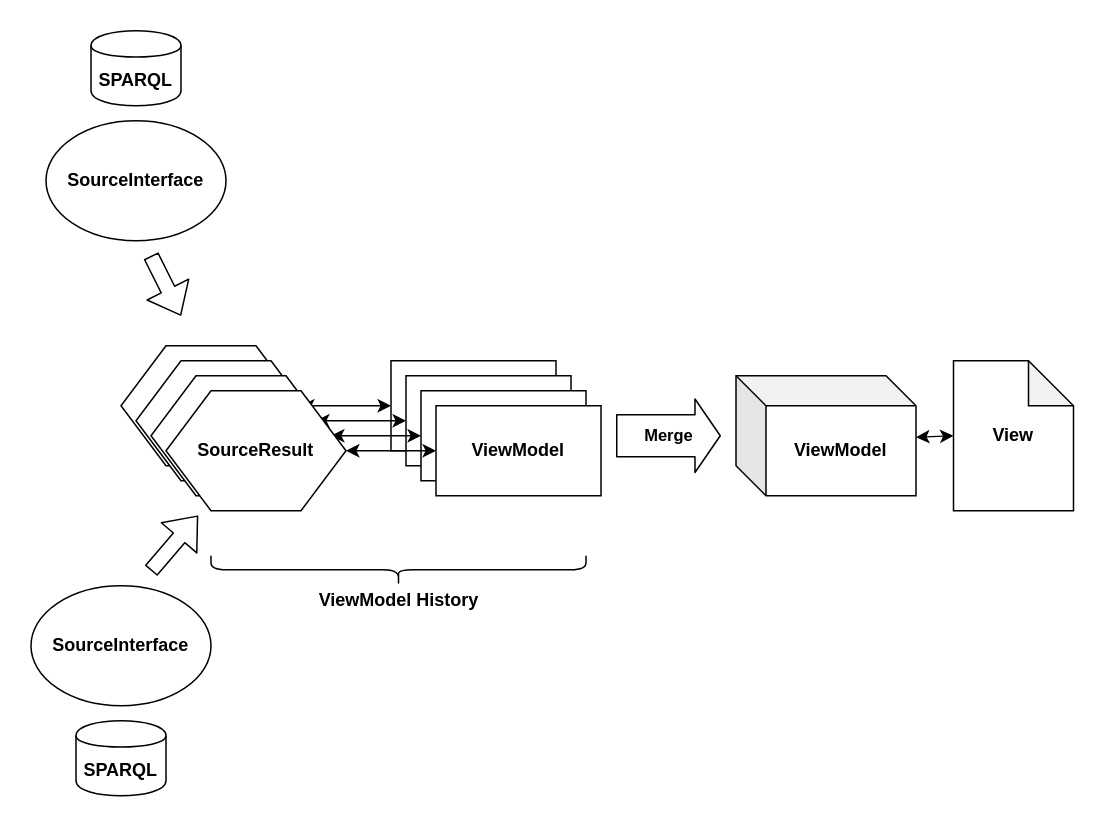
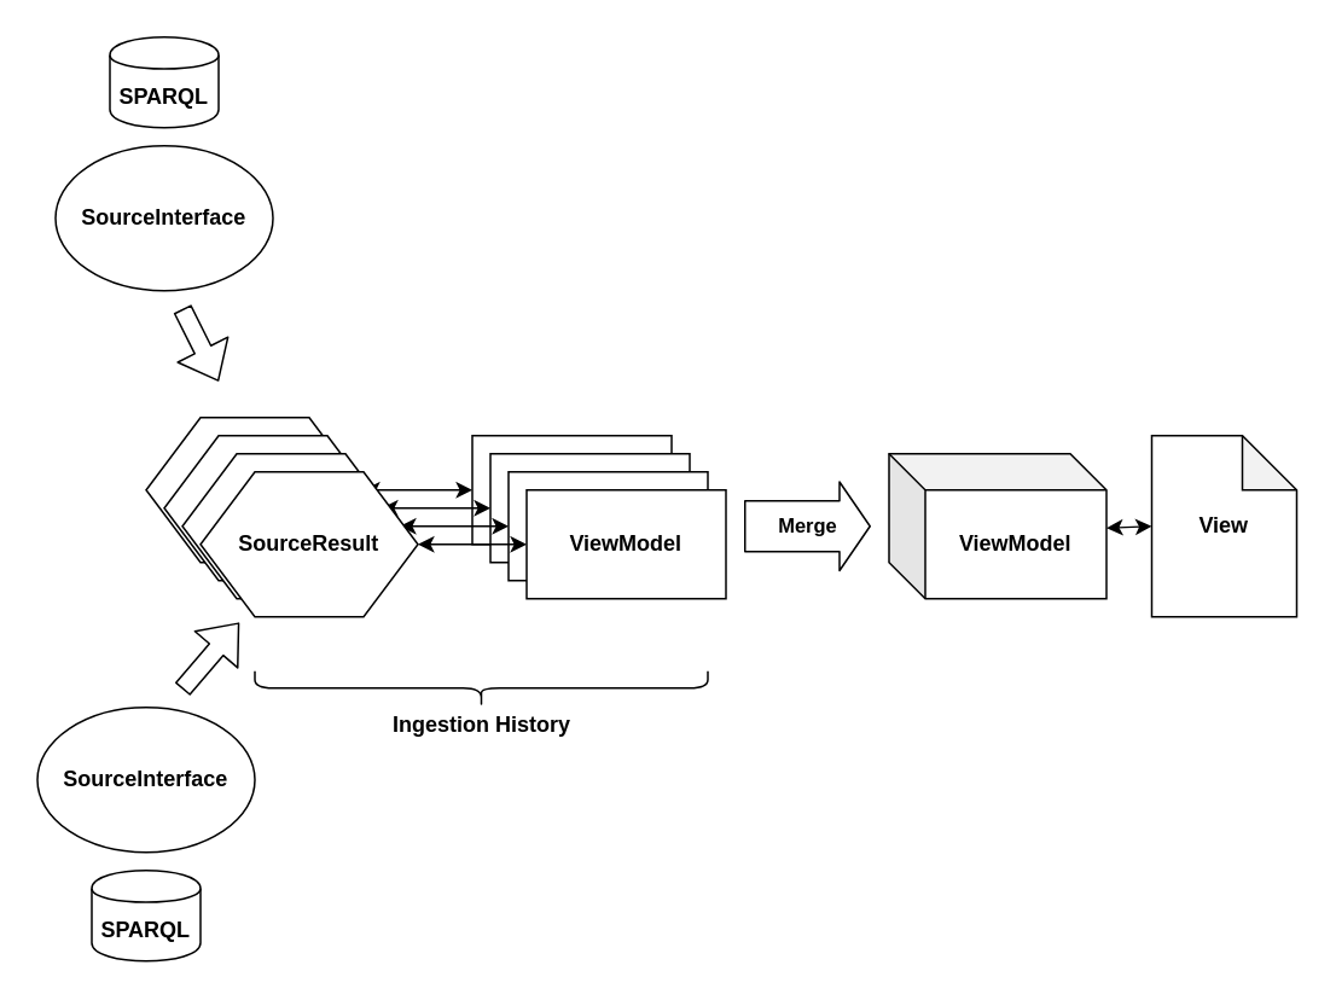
- <mxCell id="26" value="&lt;b&gt;ViewModel History&lt;br&gt;&lt;/b&gt;" style="text;html=1;resizable=0;autosize=1;align=center;verticalAlign=middle;points=[];fillColor=none;strokeColor=none;rounded=0;" vertex="1" parent="24"><mxGeometry x="70" y="20" width="110" height="20" as="geometry" /></mxCell>
+ <mxCell id="26" value="&lt;b&gt;Ingestion History&lt;br&gt;&lt;/b&gt;" style="text;html=1;resizable=0;autosize=1;align=center;verticalAlign=middle;points=[];fillColor=none;strokeColor=none;rounded=0;" vertex="1" parent="24"><mxGeometry x="70" y="20" width="110" height="20" as="geometry" /></mxCell>
